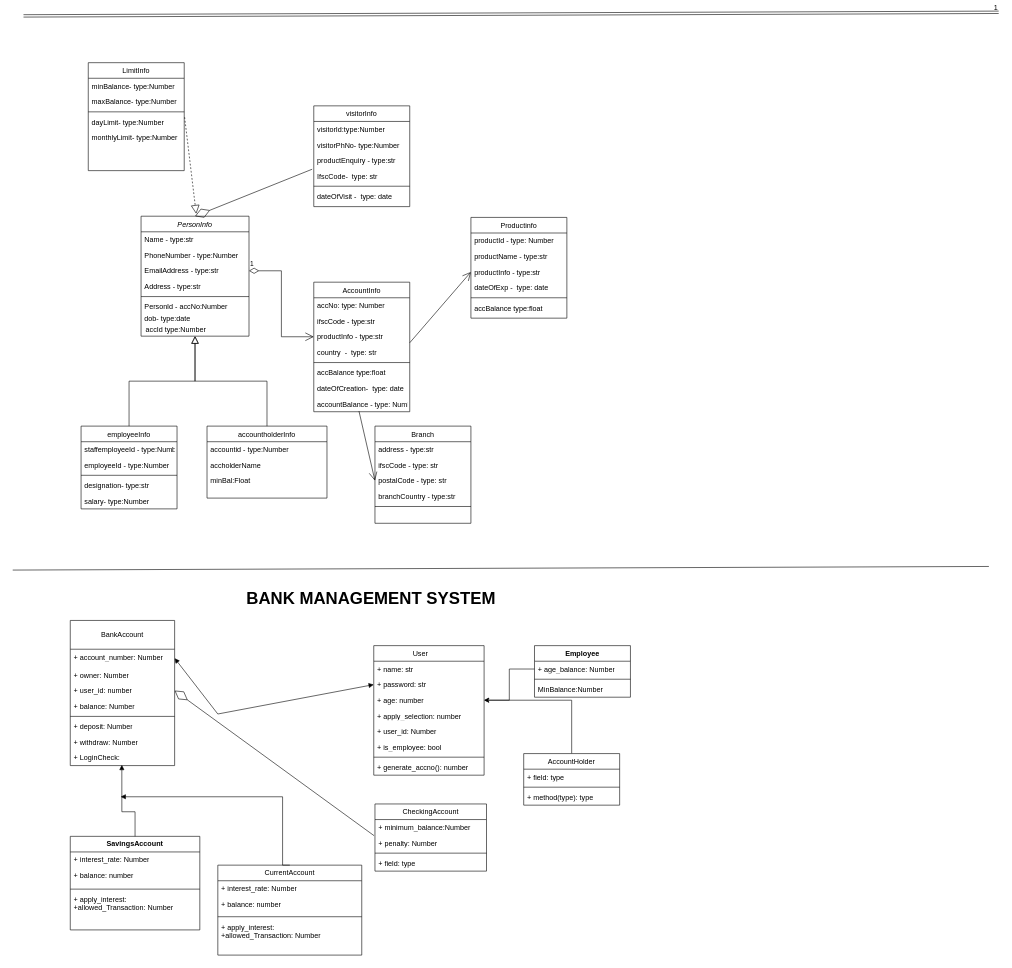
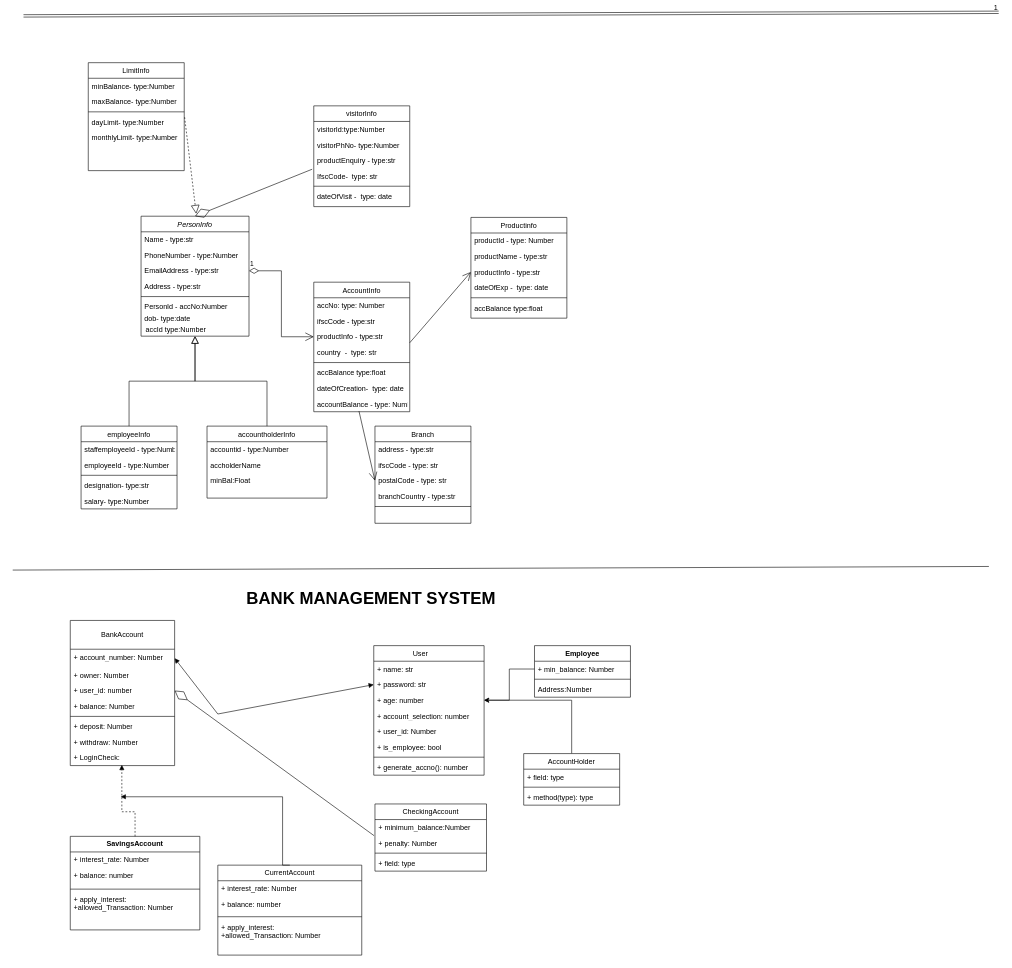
- <mxCell id="105" value="+ age_balance: Number" style="text;strokeColor=none;fillColor=none;align=left;verticalAlign=top;spacingLeft=4;spacingRight=4;overflow=hidden;rotatable=0;points=[[0,0.5],[1,0.5]];portConstraint=eastwest;whiteSpace=wrap;html=1;" parent="104" vertex="1"><mxGeometry y="26" width="160" height="26" as="geometry" /></mxCell>
+ <mxCell id="105" value="+ min_balance: Number" style="text;strokeColor=none;fillColor=none;align=left;verticalAlign=top;spacingLeft=4;spacingRight=4;overflow=hidden;rotatable=0;points=[[0,0.5],[1,0.5]];portConstraint=eastwest;whiteSpace=wrap;html=1;" parent="104" vertex="1"><mxGeometry y="26" width="160" height="26" as="geometry" /></mxCell>
- <mxCell id="107" value="MinBalance:Number" style="text;strokeColor=none;fillColor=none;align=left;verticalAlign=top;spacingLeft=4;spacingRight=4;overflow=hidden;rotatable=0;points=[[0,0.5],[1,0.5]];portConstraint=eastwest;whiteSpace=wrap;html=1;" parent="104" vertex="1"><mxGeometry y="60" width="160" height="26" as="geometry" /></mxCell>
+ <mxCell id="107" value="Address:Number" style="text;strokeColor=none;fillColor=none;align=left;verticalAlign=top;spacingLeft=4;spacingRight=4;overflow=hidden;rotatable=0;points=[[0,0.5],[1,0.5]];portConstraint=eastwest;whiteSpace=wrap;html=1;" parent="104" vertex="1"><mxGeometry y="60" width="160" height="26" as="geometry" /></mxCell>
- <mxCell id="86" value="+ apply_selection: number" style="text;strokeColor=none;fillColor=none;align=left;verticalAlign=top;spacingLeft=4;spacingRight=4;overflow=hidden;rotatable=0;points=[[0,0.5],[1,0.5]];portConstraint=eastwest;whiteSpace=wrap;html=1;" parent="82" vertex="1"><mxGeometry y="104" width="184" height="26" as="geometry" /></mxCell>
+ <mxCell id="86" value="+ account_selection: number" style="text;strokeColor=none;fillColor=none;align=left;verticalAlign=top;spacingLeft=4;spacingRight=4;overflow=hidden;rotatable=0;points=[[0,0.5],[1,0.5]];portConstraint=eastwest;whiteSpace=wrap;html=1;" parent="82" vertex="1"><mxGeometry y="104" width="184" height="26" as="geometry" /></mxCell>
- <mxCell id="91" value="" style="endArrow=block;endFill=1;html=1;edgeStyle=orthogonalEdgeStyle;align=left;verticalAlign=top;rounded=0;exitX=0.5;exitY=0;exitDx=0;exitDy=0;entryX=0.494;entryY=0.956;entryDx=0;entryDy=0;entryPerimeter=0;" parent="1" source="72" target="71" edge="1"><mxGeometry x="-1" relative="1" as="geometry"><mxPoint x="224" y="1508" as="sourcePoint" /><mxPoint x="200" y="1256" as="targetPoint" /><Array as="points"><mxPoint x="224" y="1353" /><mxPoint x="202" y="1353" /></Array><mxPoint as="offset" /></mxGeometry></mxCell>
+ <mxCell id="91" value="" style="endArrow=block;endFill=1;html=1;edgeStyle=orthogonalEdgeStyle;align=left;verticalAlign=top;rounded=0;exitX=0.5;exitY=0;exitDx=0;exitDy=0;entryX=0.494;entryY=0.956;entryDx=0;entryDy=0;entryPerimeter=0;dashed=1;" parent="1" source="72" target="71" edge="1"><mxGeometry x="-1" relative="1" as="geometry"><mxPoint x="224" y="1508" as="sourcePoint" /><mxPoint x="200" y="1256" as="targetPoint" /><Array as="points"><mxPoint x="224" y="1353" /><mxPoint x="202" y="1353" /></Array><mxPoint as="offset" /></mxGeometry></mxCell>
